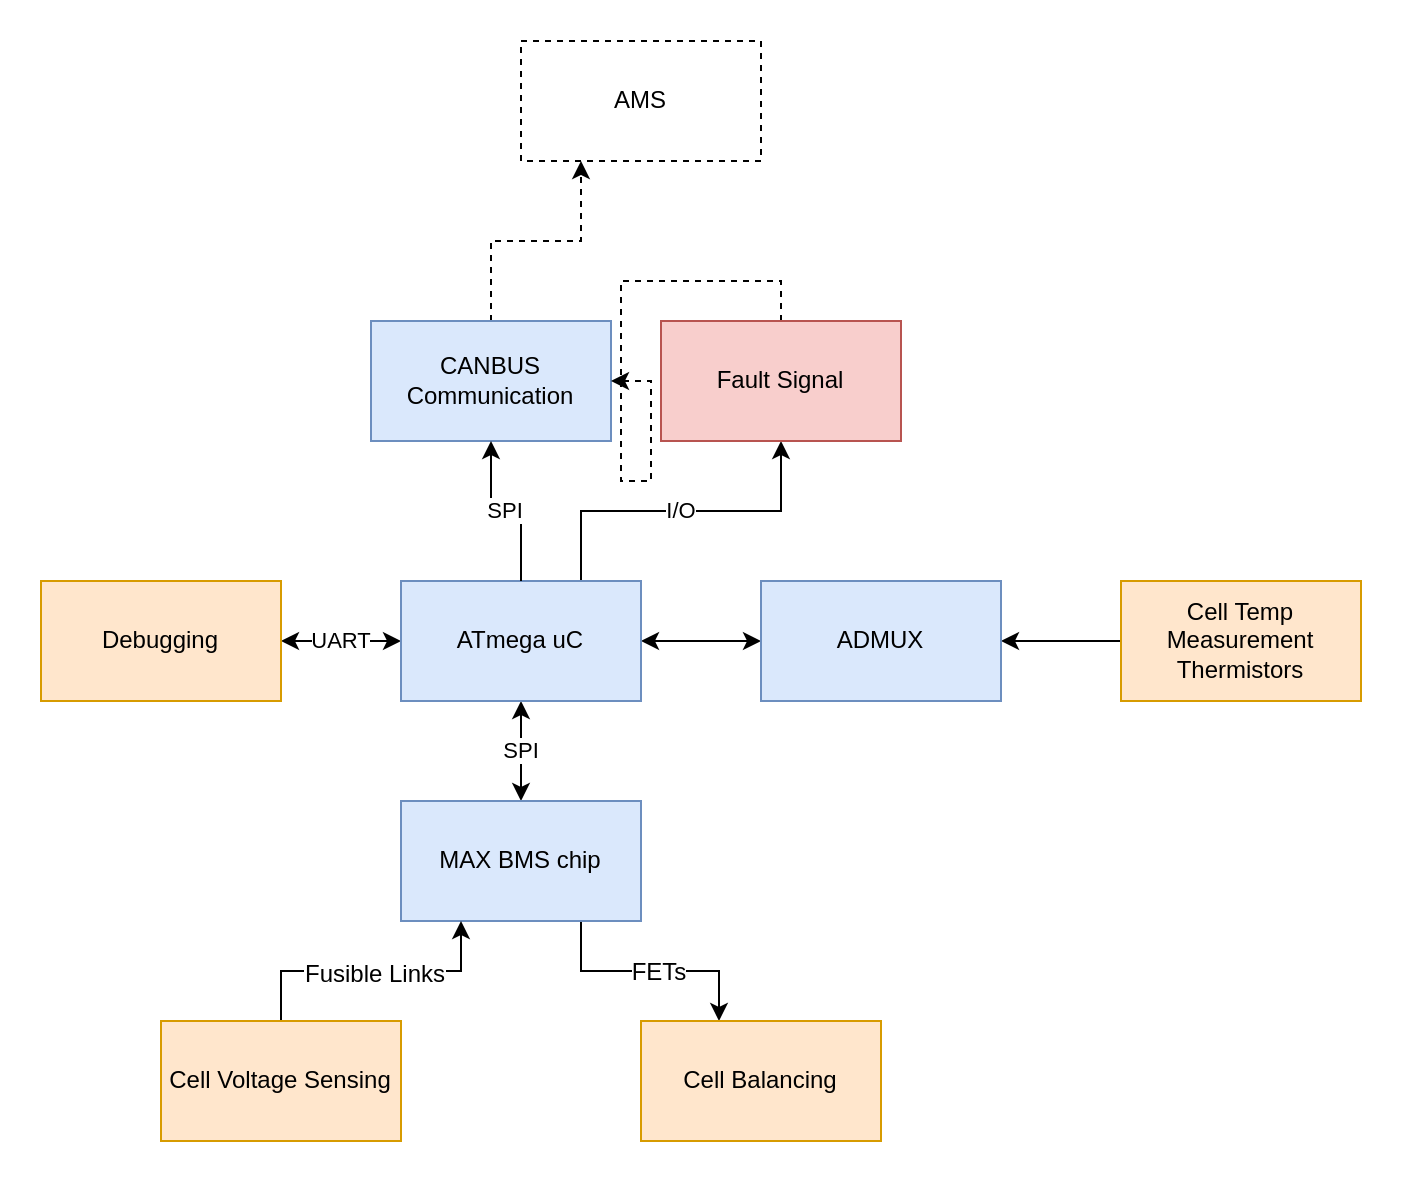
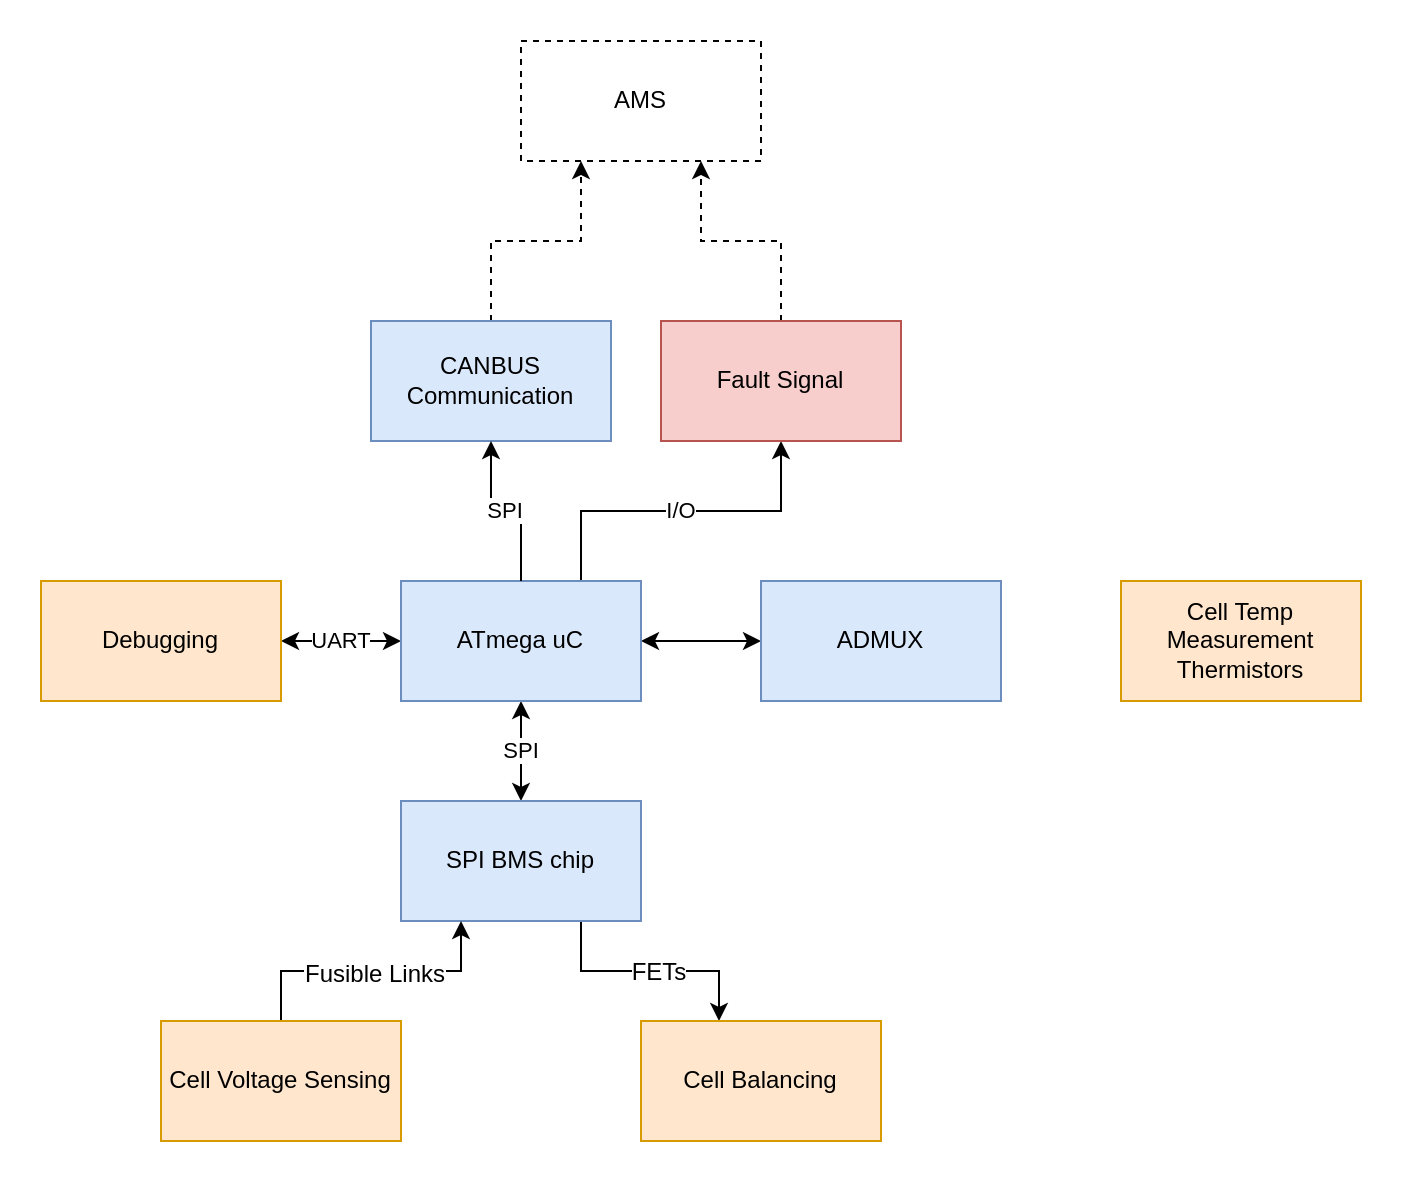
- <mxCell id="18" style="edgeStyle=orthogonalEdgeStyle;rounded=0;orthogonalLoop=1;jettySize=auto;html=1;exitX=0.5;exitY=0;exitDx=0;exitDy=0;dashed=1;startArrow=none;startFill=0;endArrow=classic;endFill=1;" parent="1" source="19" target="17" edge="1"><mxGeometry relative="1" as="geometry" /></mxCell>
+ <mxCell id="18" style="edgeStyle=orthogonalEdgeStyle;rounded=0;orthogonalLoop=1;jettySize=auto;html=1;exitX=0.5;exitY=0;exitDx=0;exitDy=0;entryX=0.75;entryY=1;entryDx=0;entryDy=0;dashed=1;startArrow=none;startFill=0;endArrow=classic;endFill=1;" parent="1" source="19" target="21" edge="1"><mxGeometry relative="1" as="geometry" /></mxCell>
- <mxCell id="14" style="edgeStyle=none;rounded=0;orthogonalLoop=1;jettySize=auto;html=1;exitX=0;exitY=0.5;exitDx=0;exitDy=0;entryX=1;entryY=0.5;entryDx=0;entryDy=0;startArrow=none;startFill=0;endArrow=classic;endFill=1;" parent="1" source="15" target="20" edge="1"><mxGeometry relative="1" as="geometry" /></mxCell>
- <mxCell id="9" value="MAX BMS chip" style="rounded=0;whiteSpace=wrap;html=1;fillColor=#dae8fc;strokeColor=#6c8ebf;" parent="1" vertex="1"><mxGeometry x="200" y="400" width="120" height="60" as="geometry" /></mxCell>
+ <mxCell id="9" value="SPI BMS chip" style="rounded=0;whiteSpace=wrap;html=1;fillColor=#dae8fc;strokeColor=#6c8ebf;" parent="1" vertex="1"><mxGeometry x="200" y="400" width="120" height="60" as="geometry" /></mxCell>
